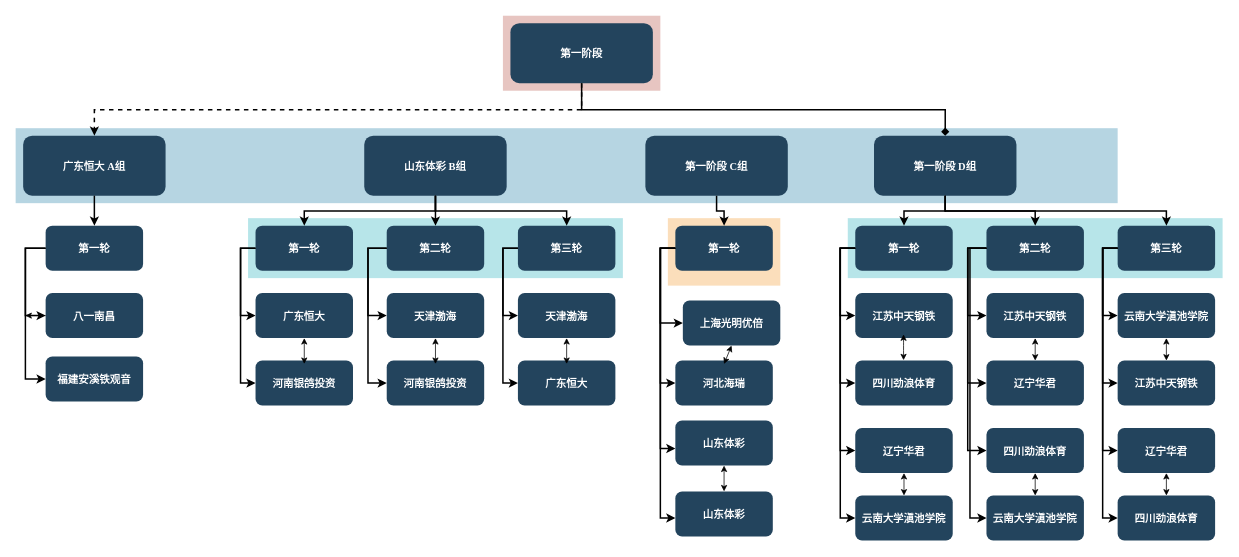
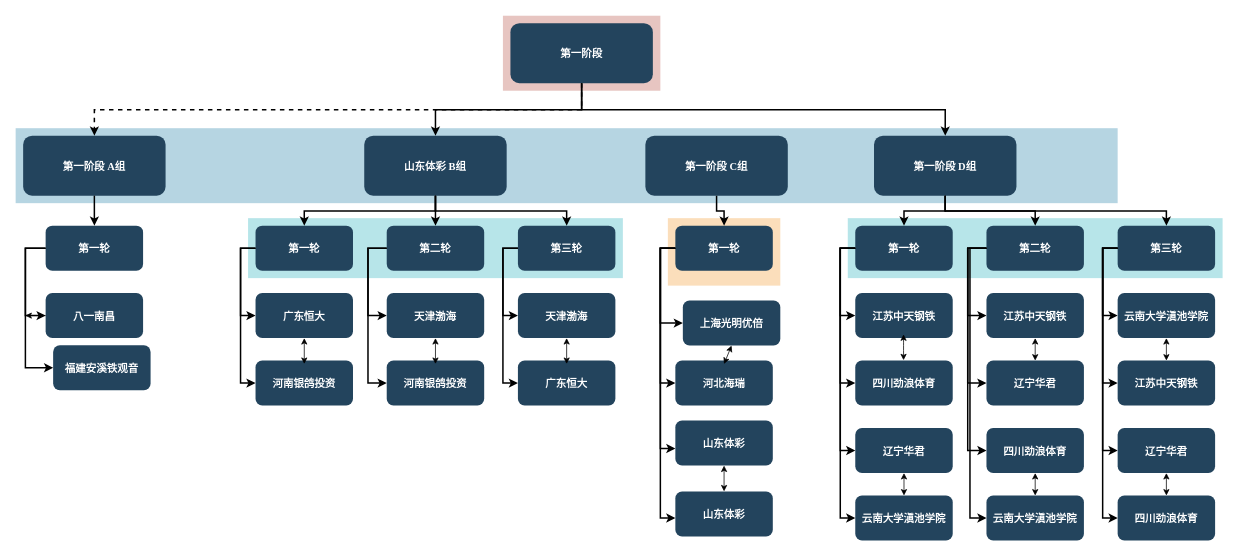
+ <mxCell id="41" value="" style="edgeStyle=elbowEdgeStyle;elbow=vertical;strokeWidth=2;rounded=0" parent="1" source="7" target="11" edge="1"><mxGeometry x="347" y="225.5" width="100" height="100" as="geometry"><mxPoint x="785" y="120.5" as="sourcePoint" /><mxPoint x="1390" y="190.5" as="targetPoint" /></mxGeometry></mxCell>
- <mxCell id="9" value="" style="edgeStyle=elbowEdgeStyle;elbow=vertical;strokeWidth=2;rounded=0;endArrow=diamond;" parent="1" source="7" target="8" edge="1"><mxGeometry x="337" y="215.5" width="100" height="100" as="geometry"><mxPoint x="260" y="160.5" as="sourcePoint" /><mxPoint x="360" y="60.5" as="targetPoint" /></mxGeometry></mxCell>
+ <mxCell id="9" value="" style="edgeStyle=elbowEdgeStyle;elbow=vertical;strokeWidth=2;rounded=0" parent="1" source="7" target="8" edge="1"><mxGeometry x="337" y="215.5" width="100" height="100" as="geometry"><mxPoint x="260" y="160.5" as="sourcePoint" /><mxPoint x="360" y="60.5" as="targetPoint" /></mxGeometry></mxCell>
- <mxCell id="12" value="广东恒大 A组" style="rounded=1;fillColor=#23445D;gradientColor=none;strokeColor=none;fontColor=#FFFFFF;fontStyle=1;fontFamily=Tahoma;fontSize=14" parent="1" vertex="1"><mxGeometry x="30" y="180.5" width="190" height="80" as="geometry" /></mxCell>
+ <mxCell id="12" value="第一阶段 A组" style="rounded=1;fillColor=#23445D;gradientColor=none;strokeColor=none;fontColor=#FFFFFF;fontStyle=1;fontFamily=Tahoma;fontSize=14" parent="1" vertex="1"><mxGeometry x="30" y="180.5" width="190" height="80" as="geometry" /></mxCell>
- <mxCell id="70" value="福建安溪铁观音" style="rounded=1;fillColor=#23445D;gradientColor=none;strokeColor=none;fontColor=#FFFFFF;fontStyle=1;fontFamily=Tahoma;fontSize=14" parent="1" vertex="1"><mxGeometry x="60" y="475" width="130" height="60" as="geometry" /></mxCell>
+ <mxCell id="70" value="福建安溪铁观音" style="rounded=1;fillColor=#23445D;gradientColor=none;strokeColor=none;fontColor=#FFFFFF;fontStyle=1;fontFamily=Tahoma;fontSize=14" parent="1" vertex="1"><mxGeometry x="70" y="460" width="130" height="60" as="geometry" /></mxCell>
